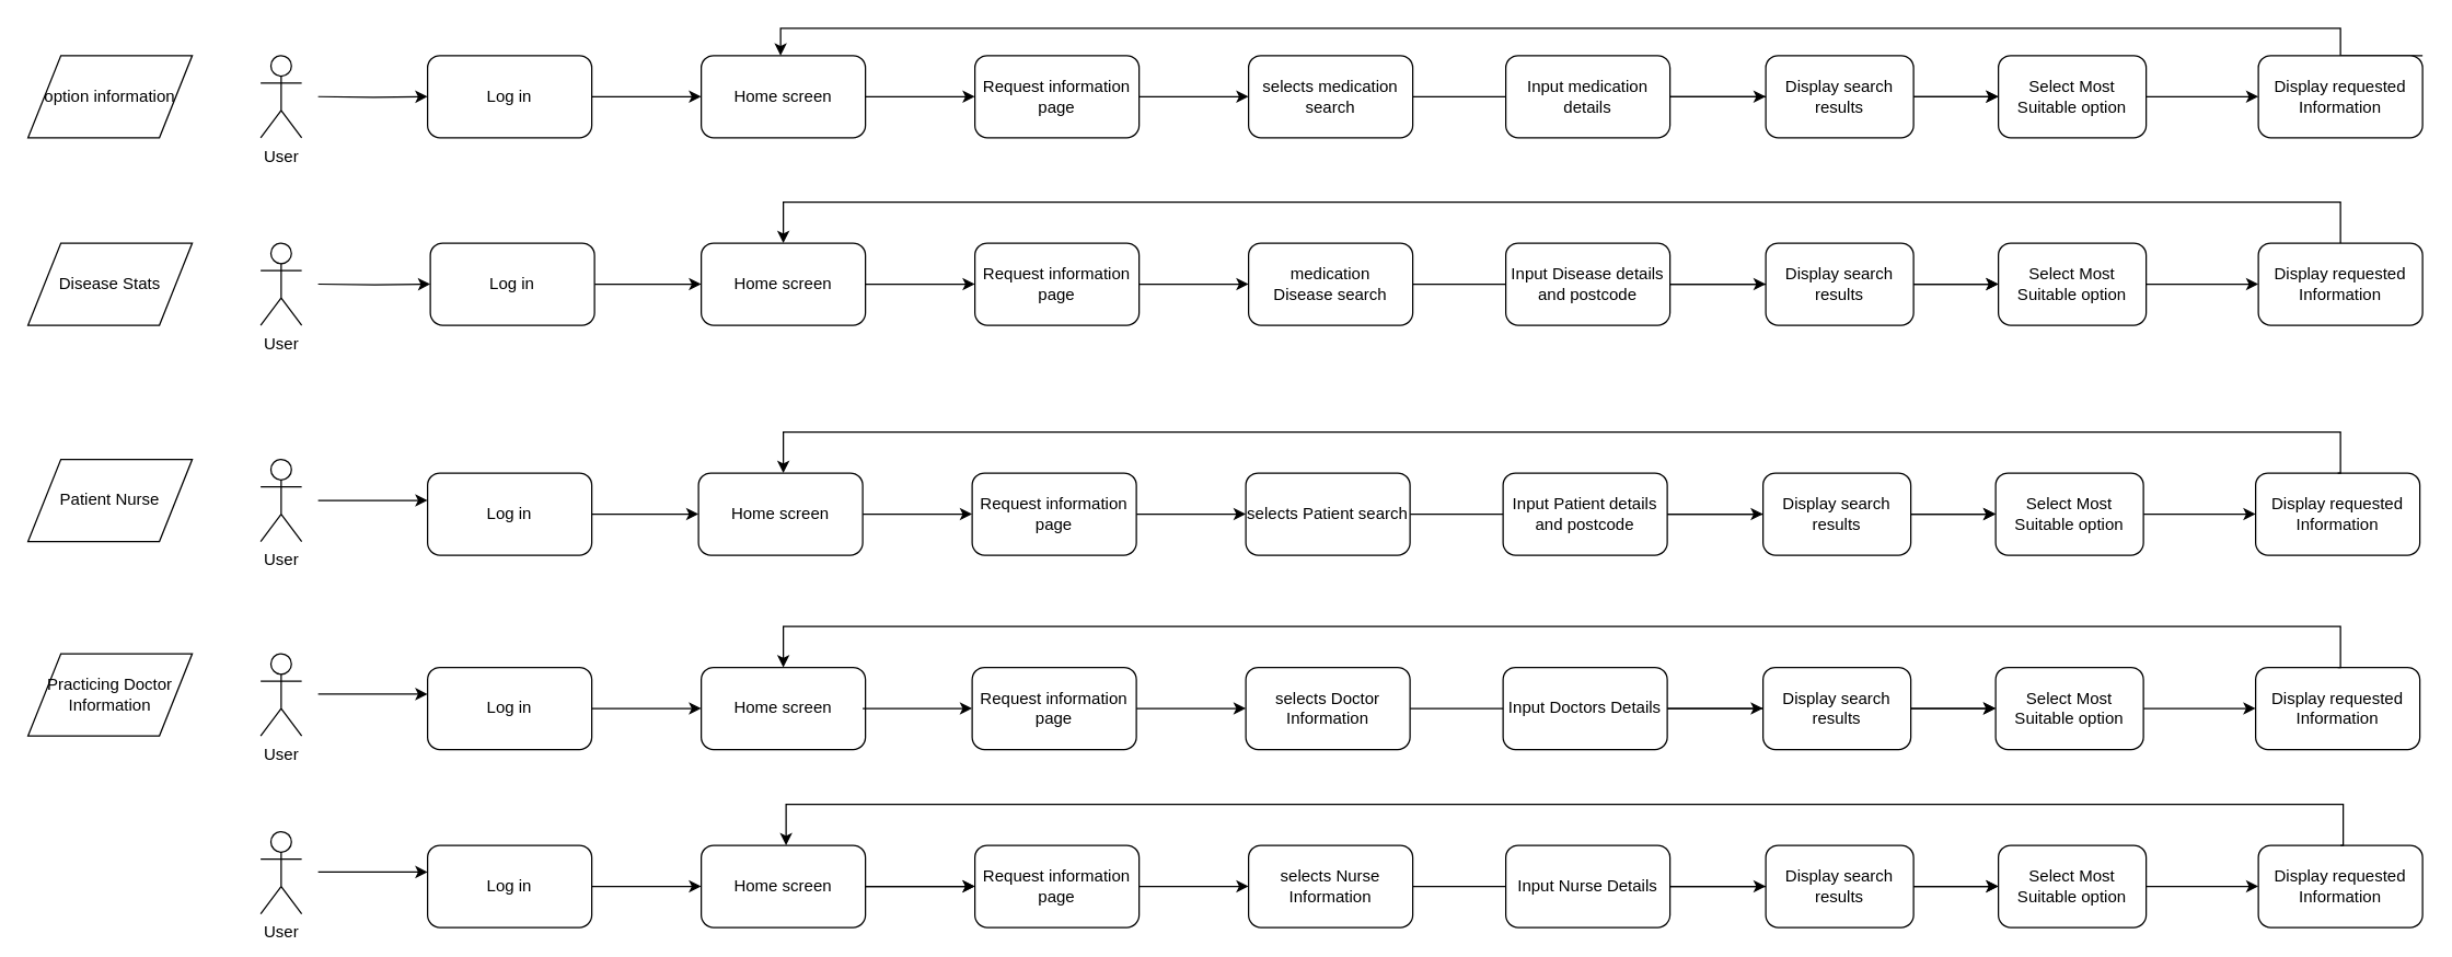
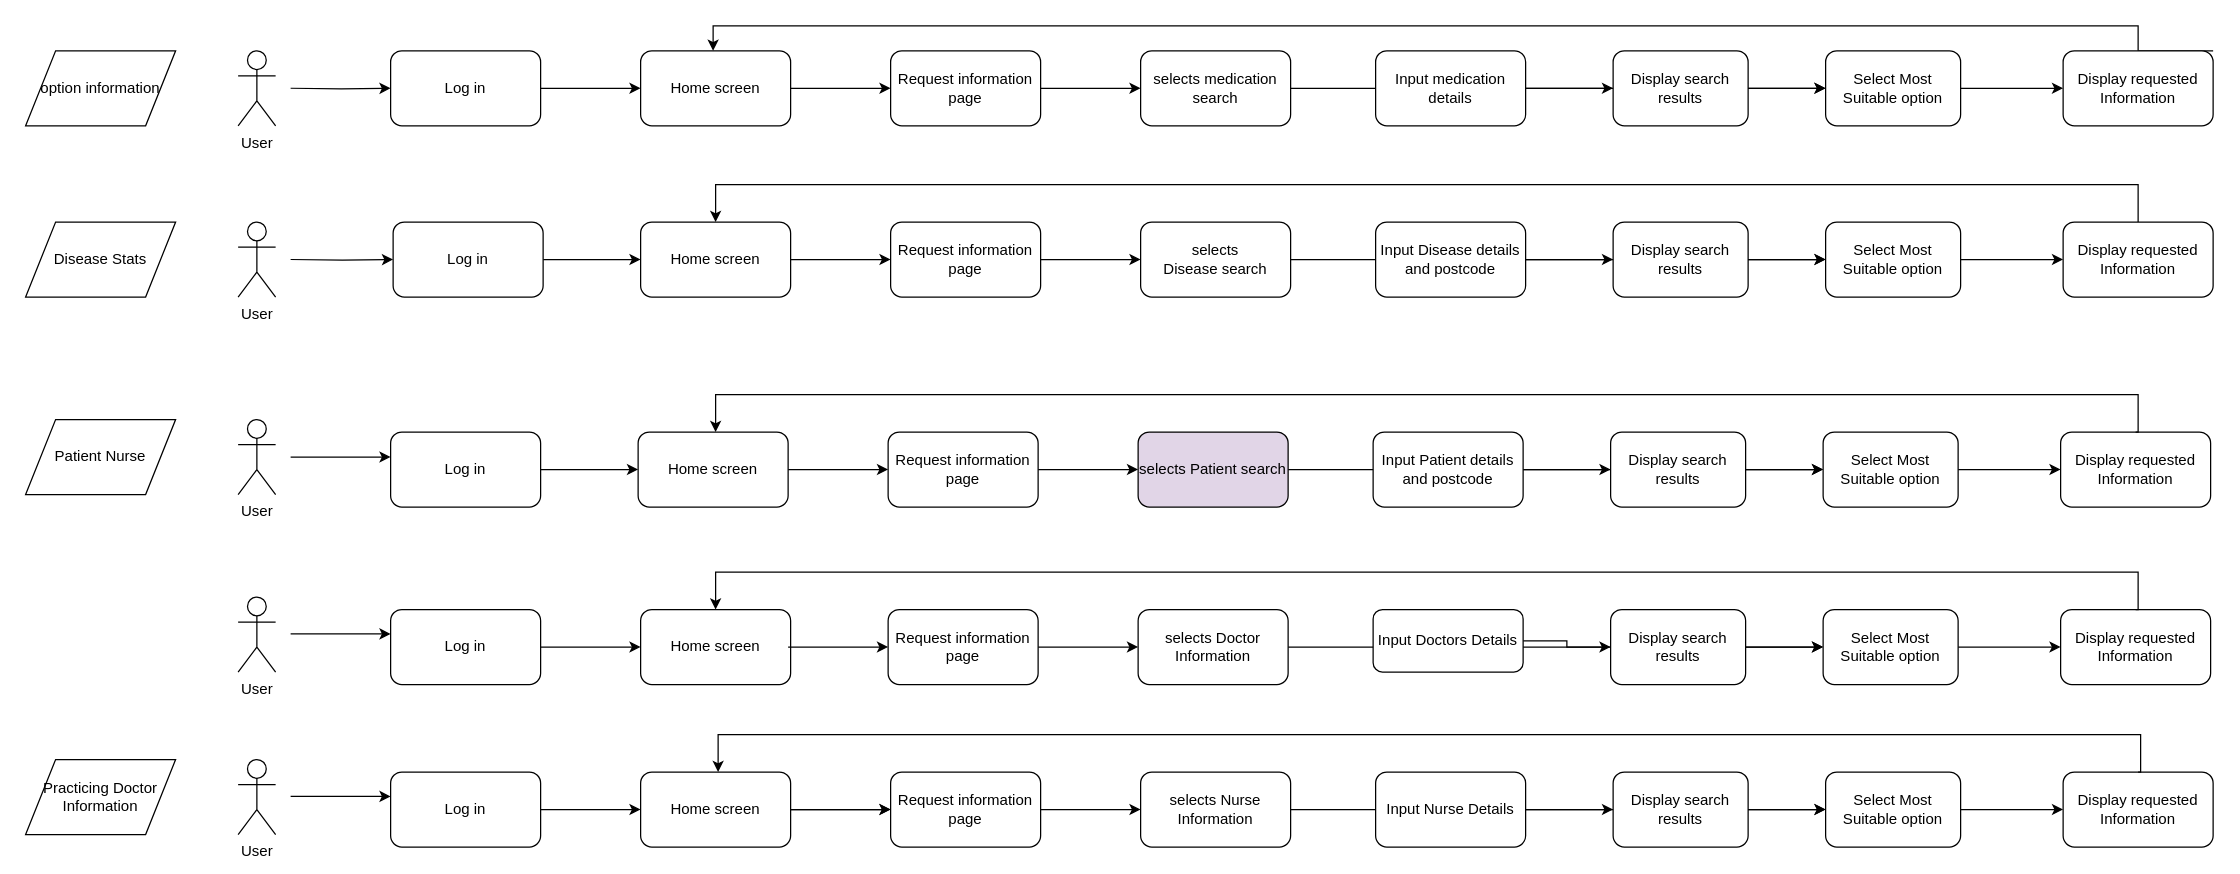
- <mxCell id="39" value="medication Disease&amp;nbsp;search" style="rounded=1;whiteSpace=wrap;html=1;" parent="1" vertex="1"><mxGeometry x="912" y="177" width="120" height="60" as="geometry" /></mxCell>
+ <mxCell id="39" value="selects Disease&amp;nbsp;search" style="rounded=1;whiteSpace=wrap;html=1;" parent="1" vertex="1"><mxGeometry x="912" y="177" width="120" height="60" as="geometry" /></mxCell>
- <mxCell id="55" value="selects&amp;nbsp;Patient&amp;nbsp;search" style="rounded=1;whiteSpace=wrap;html=1;" parent="1" vertex="1"><mxGeometry x="910" y="345" width="120" height="60" as="geometry" /></mxCell>
+ <mxCell id="55" value="selects&amp;nbsp;Patient&amp;nbsp;search" style="rounded=1;whiteSpace=wrap;html=1;fillColor=#e1d5e7;" parent="1" vertex="1"><mxGeometry x="910" y="345" width="120" height="60" as="geometry" /></mxCell>
- <mxCell id="24" value="Practicing Doctor Information" style="shape=parallelogram;perimeter=parallelogramPerimeter;whiteSpace=wrap;html=1;" parent="1" vertex="1"><mxGeometry x="20" y="477" width="120" height="60" as="geometry" /></mxCell>
+ <mxCell id="24" value="Practicing Doctor Information" style="shape=parallelogram;perimeter=parallelogramPerimeter;whiteSpace=wrap;html=1;" parent="1" vertex="1"><mxGeometry x="20" y="607" width="120" height="60" as="geometry" /></mxCell>
- <mxCell id="81" value="Input&amp;nbsp;Doctors Details" style="rounded=1;whiteSpace=wrap;html=1;" parent="1" vertex="1"><mxGeometry x="1098" y="487" width="120" height="60" as="geometry" /></mxCell>
+ <mxCell id="81" value="Input&amp;nbsp;Doctors Details" style="rounded=1;whiteSpace=wrap;html=1;" parent="1" vertex="1"><mxGeometry x="1098" y="487" width="120" height="50" as="geometry" /></mxCell>
